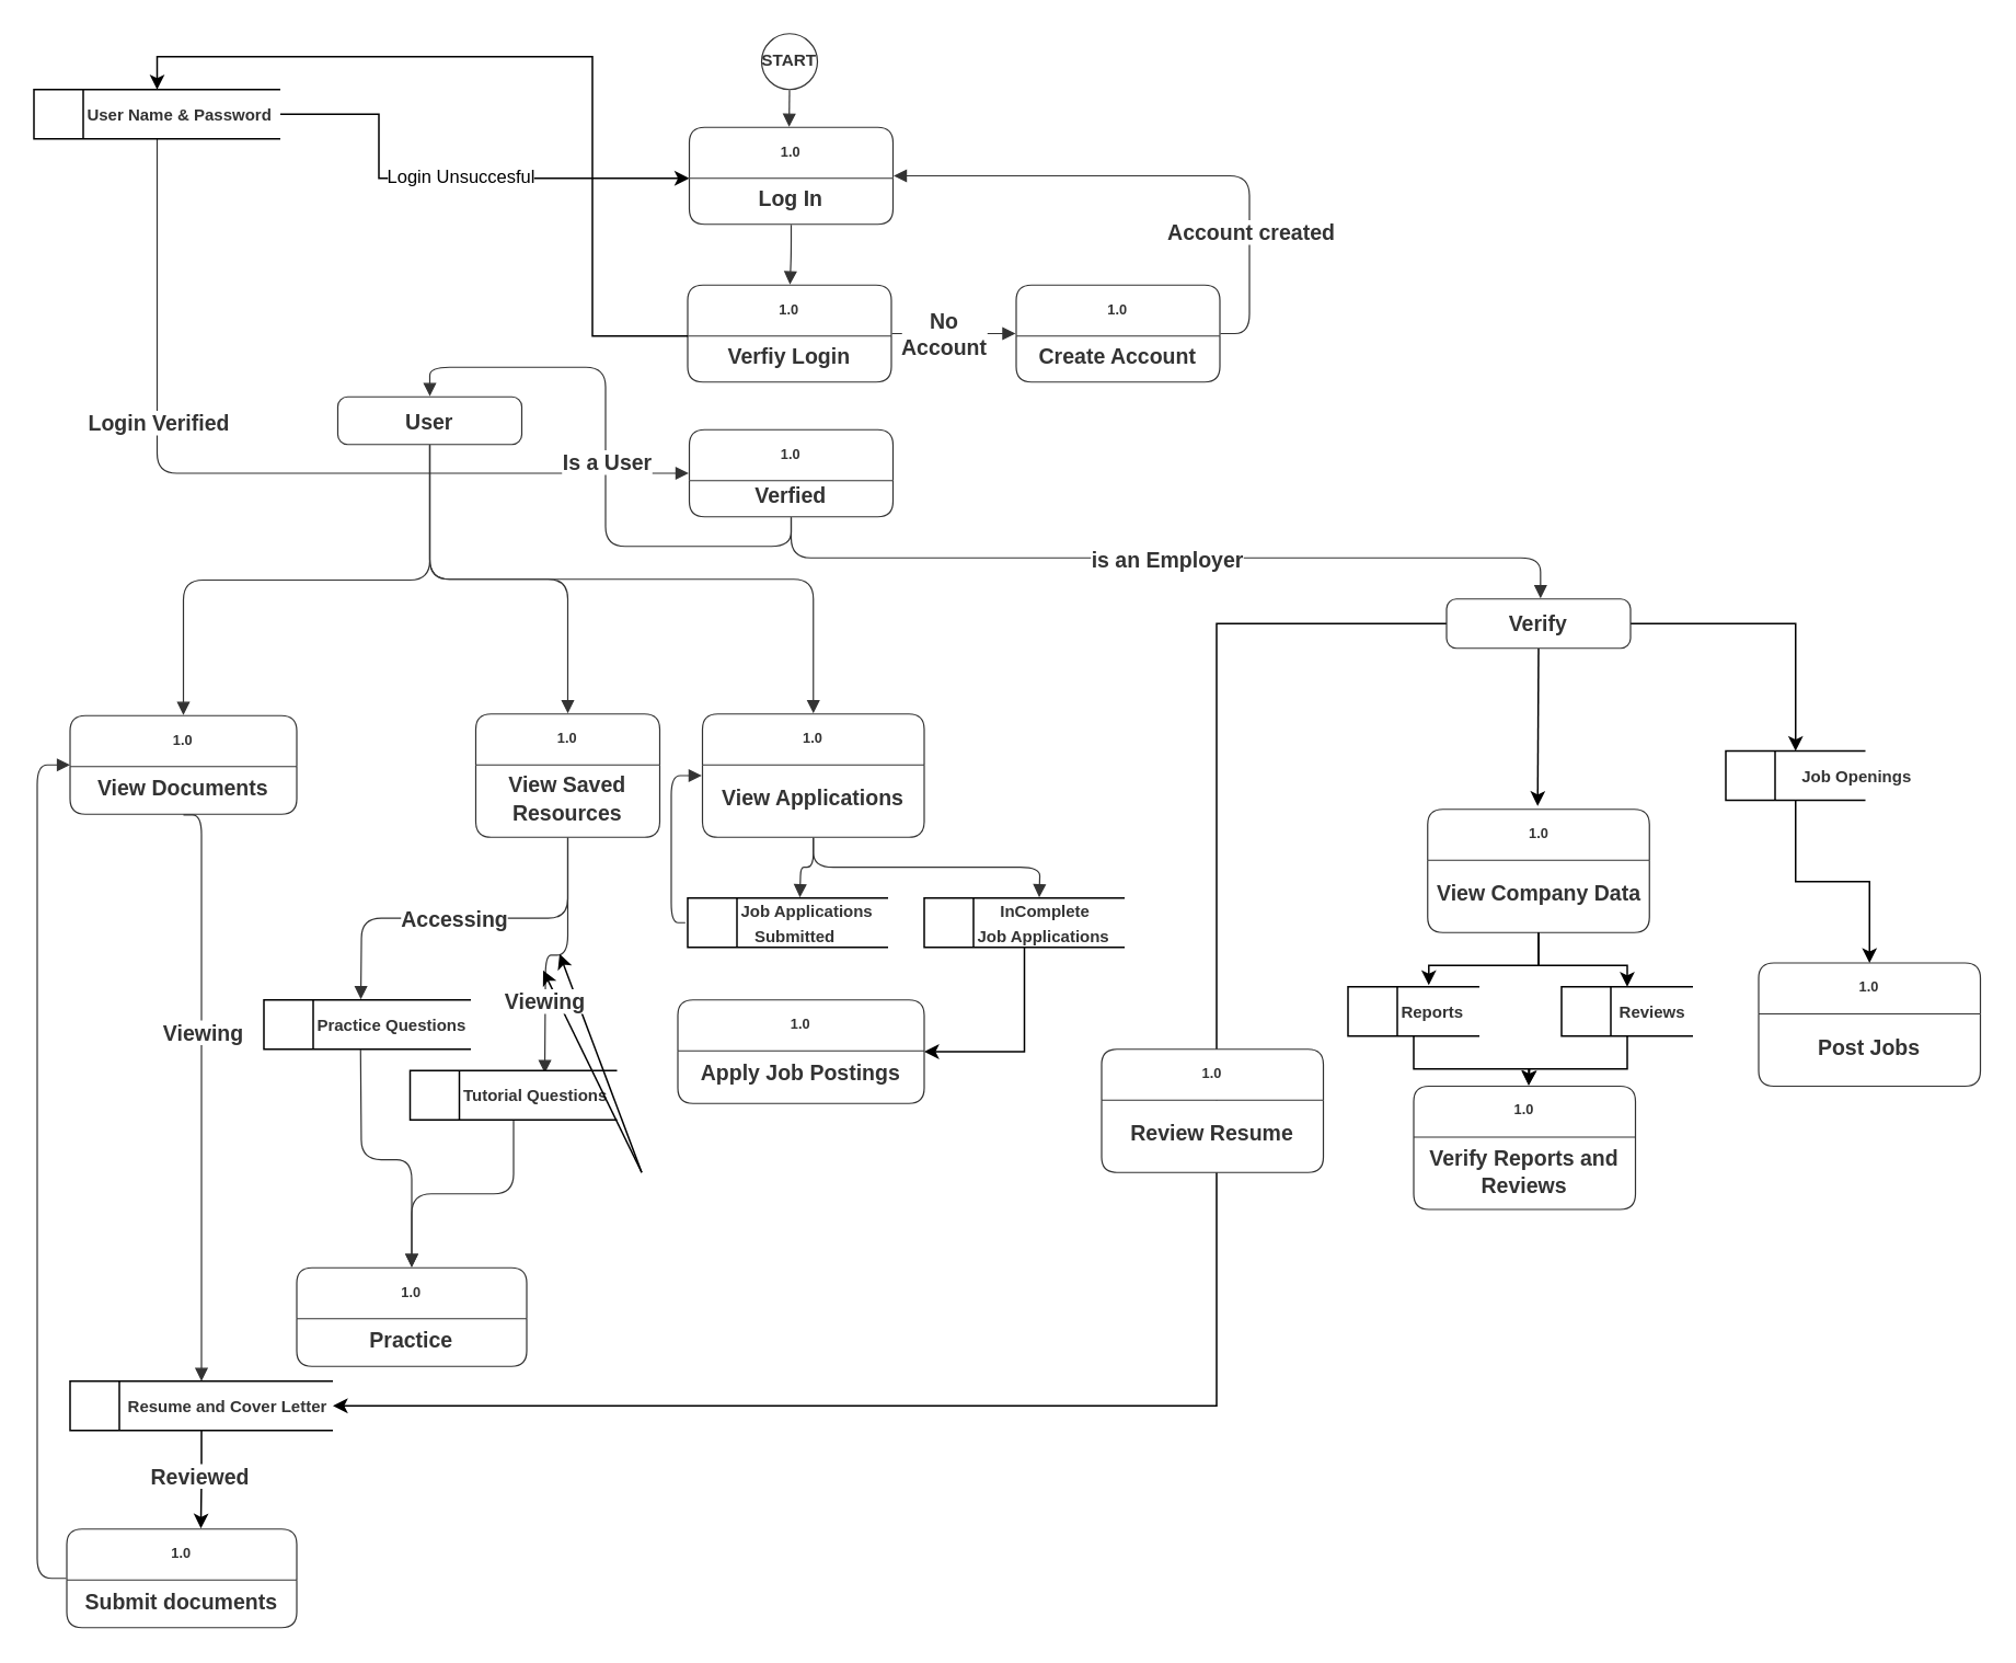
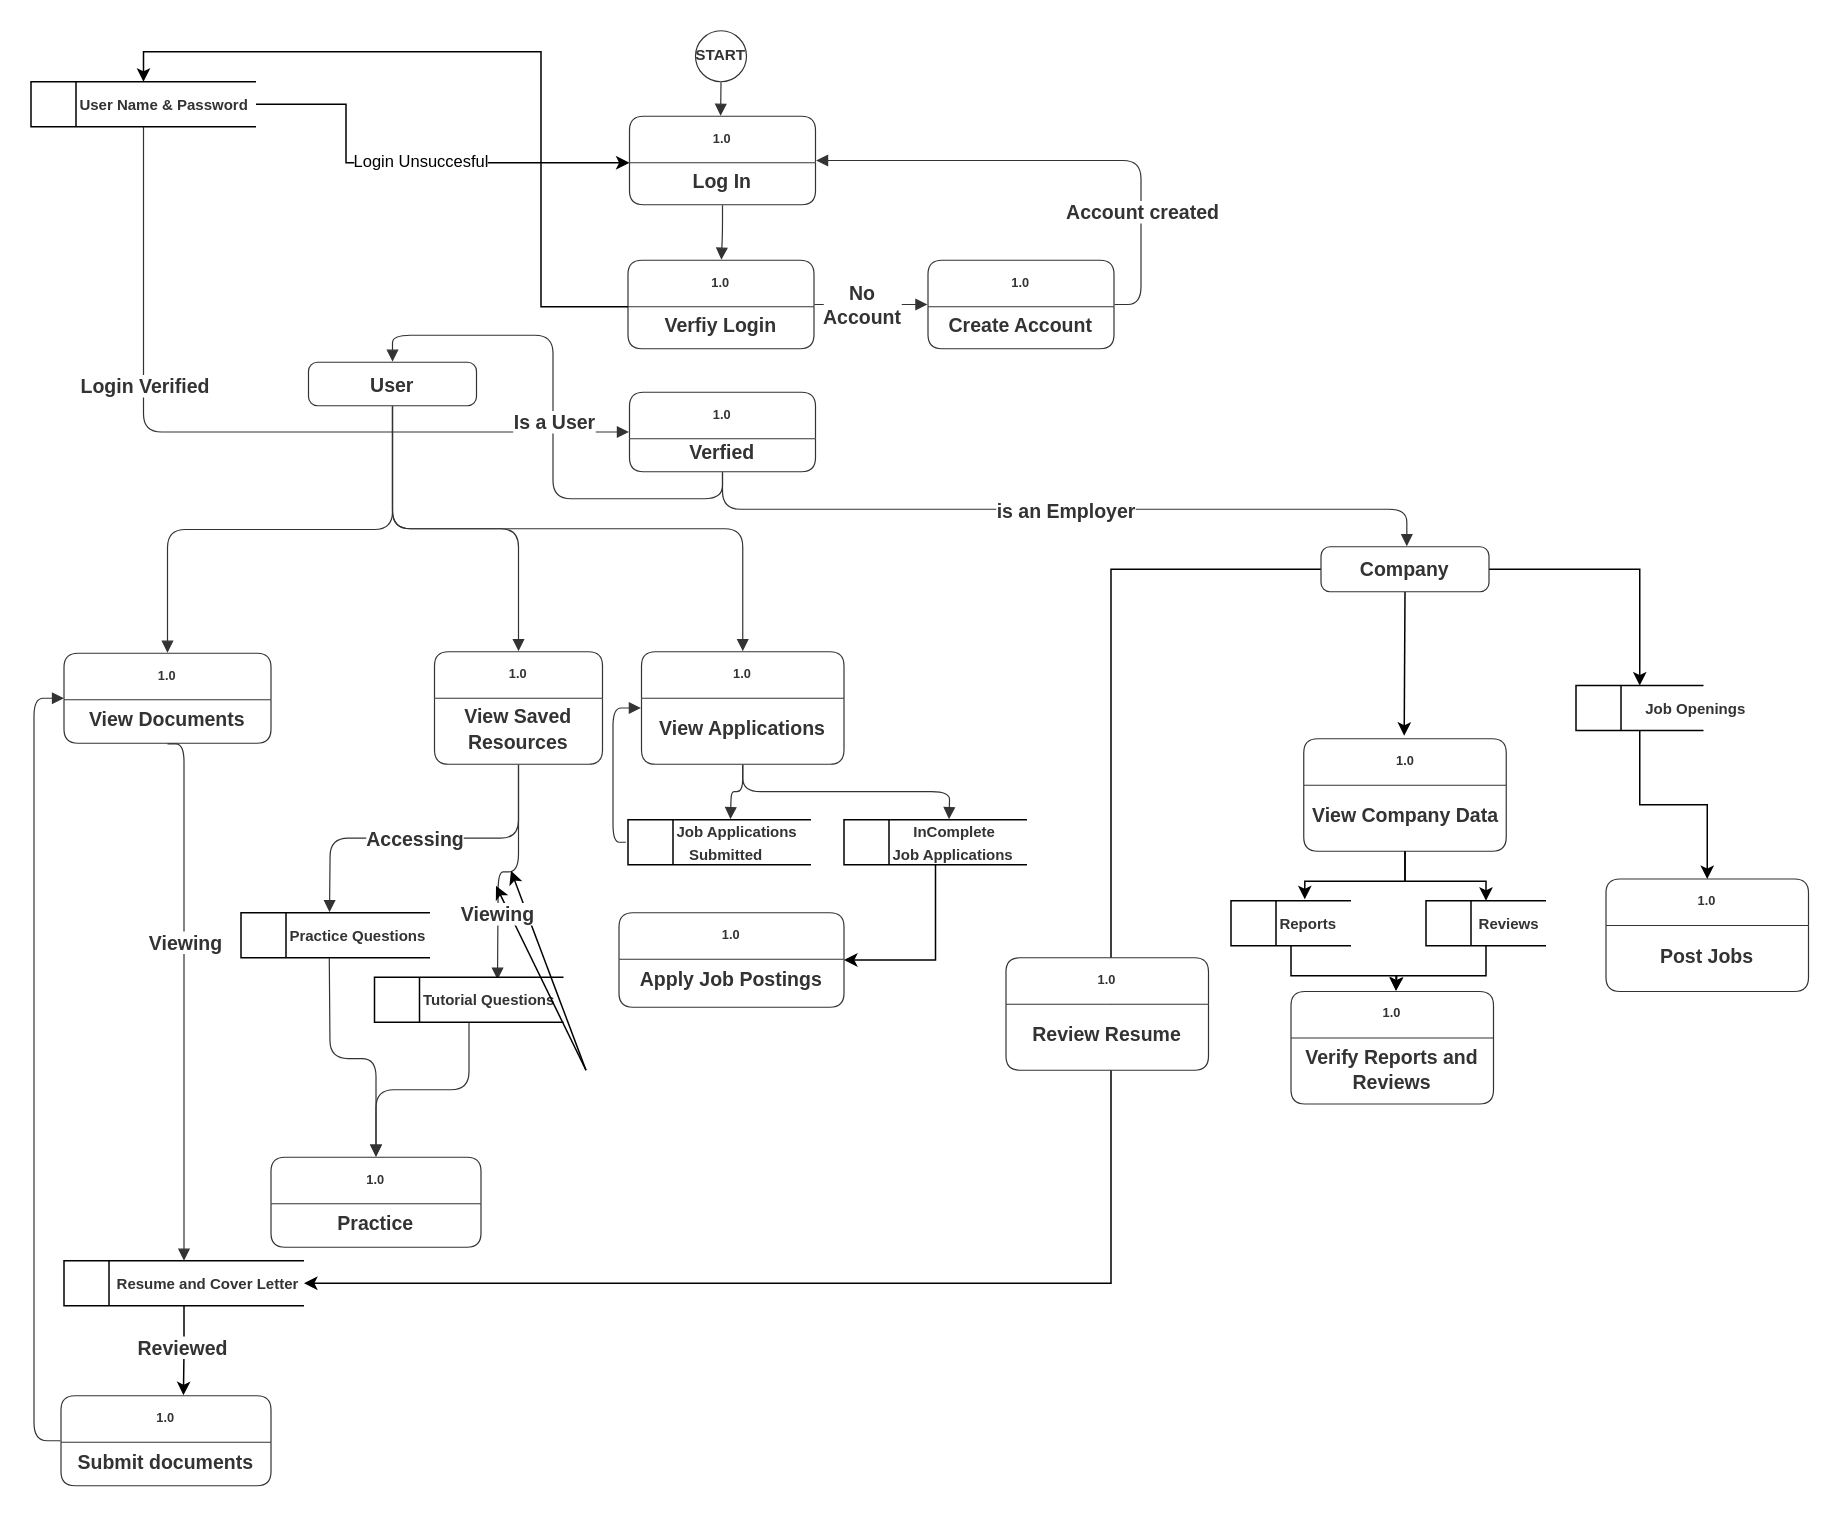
- <mxCell id="18" value="Verify" style="html=1;overflow=block;blockSpacing=1;whiteSpace=wrap;;whiteSpace=wrap;fontSize=13;fontColor=#333333;fontStyle=1;align=center;spacing=0;strokeColor=#333333;strokeOpacity=100;fillOpacity=100;rounded=1;absoluteArcSize=1;arcSize=12;fillColor=#ffffff;strokeWidth=0.8;" vertex="1" parent="1"><mxGeometry x="880" y="364" width="112" height="30" as="geometry" /></mxCell>
+ <mxCell id="18" value="Company" style="html=1;overflow=block;blockSpacing=1;whiteSpace=wrap;;whiteSpace=wrap;fontSize=13;fontColor=#333333;fontStyle=1;align=center;spacing=0;strokeColor=#333333;strokeOpacity=100;fillOpacity=100;rounded=1;absoluteArcSize=1;arcSize=12;fillColor=#ffffff;strokeWidth=0.8;" vertex="1" parent="1"><mxGeometry x="880" y="364" width="112" height="30" as="geometry" /></mxCell>
